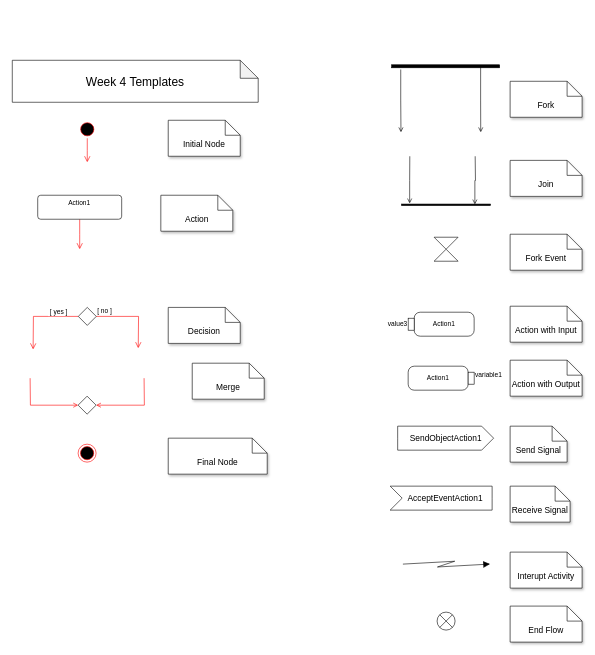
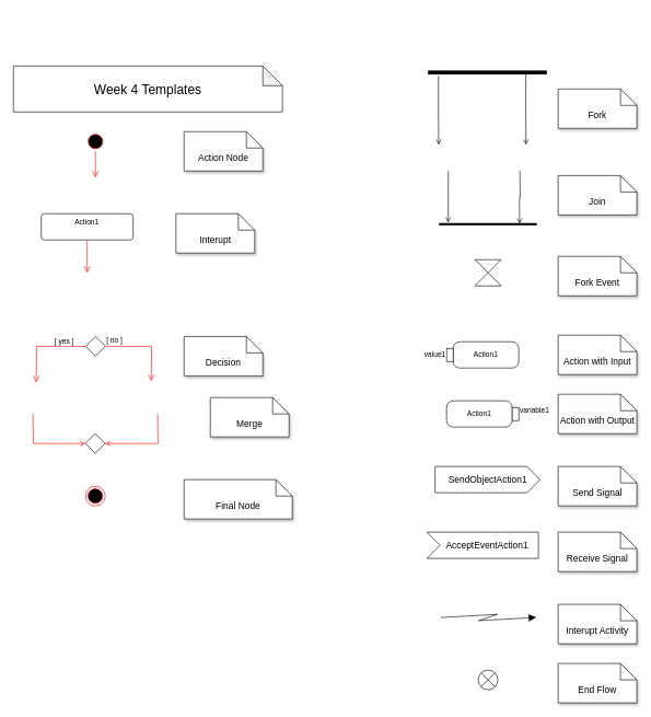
- <mxCell id="11" value="Initial Node" style="shape=note2;boundedLbl=1;whiteSpace=wrap;html=1;size=25;verticalAlign=top;align=center;fontFamily=Helvetica;fontSize=14;fontColor=default;labelBackgroundColor=default;shadow=1;" vertex="1" parent="1"><mxGeometry x="280" y="200" width="120" height="60" as="geometry" /></mxCell>
+ <mxCell id="11" value="Action Node" style="shape=note2;boundedLbl=1;whiteSpace=wrap;html=1;size=25;verticalAlign=top;align=center;fontFamily=Helvetica;fontSize=14;fontColor=default;labelBackgroundColor=default;shadow=1;" vertex="1" parent="1"><mxGeometry x="280" y="200" width="120" height="60" as="geometry" /></mxCell>
- <mxCell id="12" value="Action" style="shape=note2;boundedLbl=1;whiteSpace=wrap;html=1;size=25;verticalAlign=top;align=center;fontFamily=Helvetica;fontSize=14;fontColor=default;labelBackgroundColor=default;shadow=1;" vertex="1" parent="1"><mxGeometry x="267.64" y="325" width="120" height="60" as="geometry" /></mxCell>
+ <mxCell id="12" value="Interupt" style="shape=note2;boundedLbl=1;whiteSpace=wrap;html=1;size=25;verticalAlign=top;align=center;fontFamily=Helvetica;fontSize=14;fontColor=default;labelBackgroundColor=default;shadow=1;" vertex="1" parent="1"><mxGeometry x="267.64" y="325" width="120" height="60" as="geometry" /></mxCell>
- <mxCell id="27" value="value3" style="text;verticalAlign=middle;align=right;html=1;fontFamily=Helvetica;fontSize=11;fontColor=default;labelBackgroundColor=default;" vertex="1" parent="26"><mxGeometry x="-60" width="60" height="40" as="geometry" /></mxCell>
+ <mxCell id="27" value="value1" style="text;verticalAlign=middle;align=right;html=1;fontFamily=Helvetica;fontSize=11;fontColor=default;labelBackgroundColor=default;" vertex="1" parent="26"><mxGeometry x="-60" width="60" height="40" as="geometry" /></mxCell>
- <mxCell id="35" value="Send Signal" style="shape=note2;boundedLbl=1;whiteSpace=wrap;html=1;size=25;verticalAlign=top;align=center;fontFamily=Helvetica;fontSize=14;fontColor=default;labelBackgroundColor=default;shadow=1;" vertex="1" parent="1"><mxGeometry x="850" y="710" width="95" height="60" as="geometry" /></mxCell>
+ <mxCell id="35" value="Send Signal" style="shape=note2;boundedLbl=1;whiteSpace=wrap;html=1;size=25;verticalAlign=top;align=center;fontFamily=Helvetica;fontSize=14;fontColor=default;labelBackgroundColor=default;shadow=1;" vertex="1" parent="1"><mxGeometry x="850" y="710" width="120" height="60" as="geometry" /></mxCell>
- <mxCell id="37" value="Receive Signal" style="shape=note2;boundedLbl=1;whiteSpace=wrap;html=1;size=25;verticalAlign=top;align=center;fontFamily=Helvetica;fontSize=14;fontColor=default;labelBackgroundColor=default;shadow=1;" vertex="1" parent="1"><mxGeometry x="850" y="810" width="100" height="60" as="geometry" /></mxCell>
+ <mxCell id="37" value="Receive Signal" style="shape=note2;boundedLbl=1;whiteSpace=wrap;html=1;size=25;verticalAlign=top;align=center;fontFamily=Helvetica;fontSize=14;fontColor=default;labelBackgroundColor=default;shadow=1;" vertex="1" parent="1"><mxGeometry x="850" y="810" width="120" height="60" as="geometry" /></mxCell>
